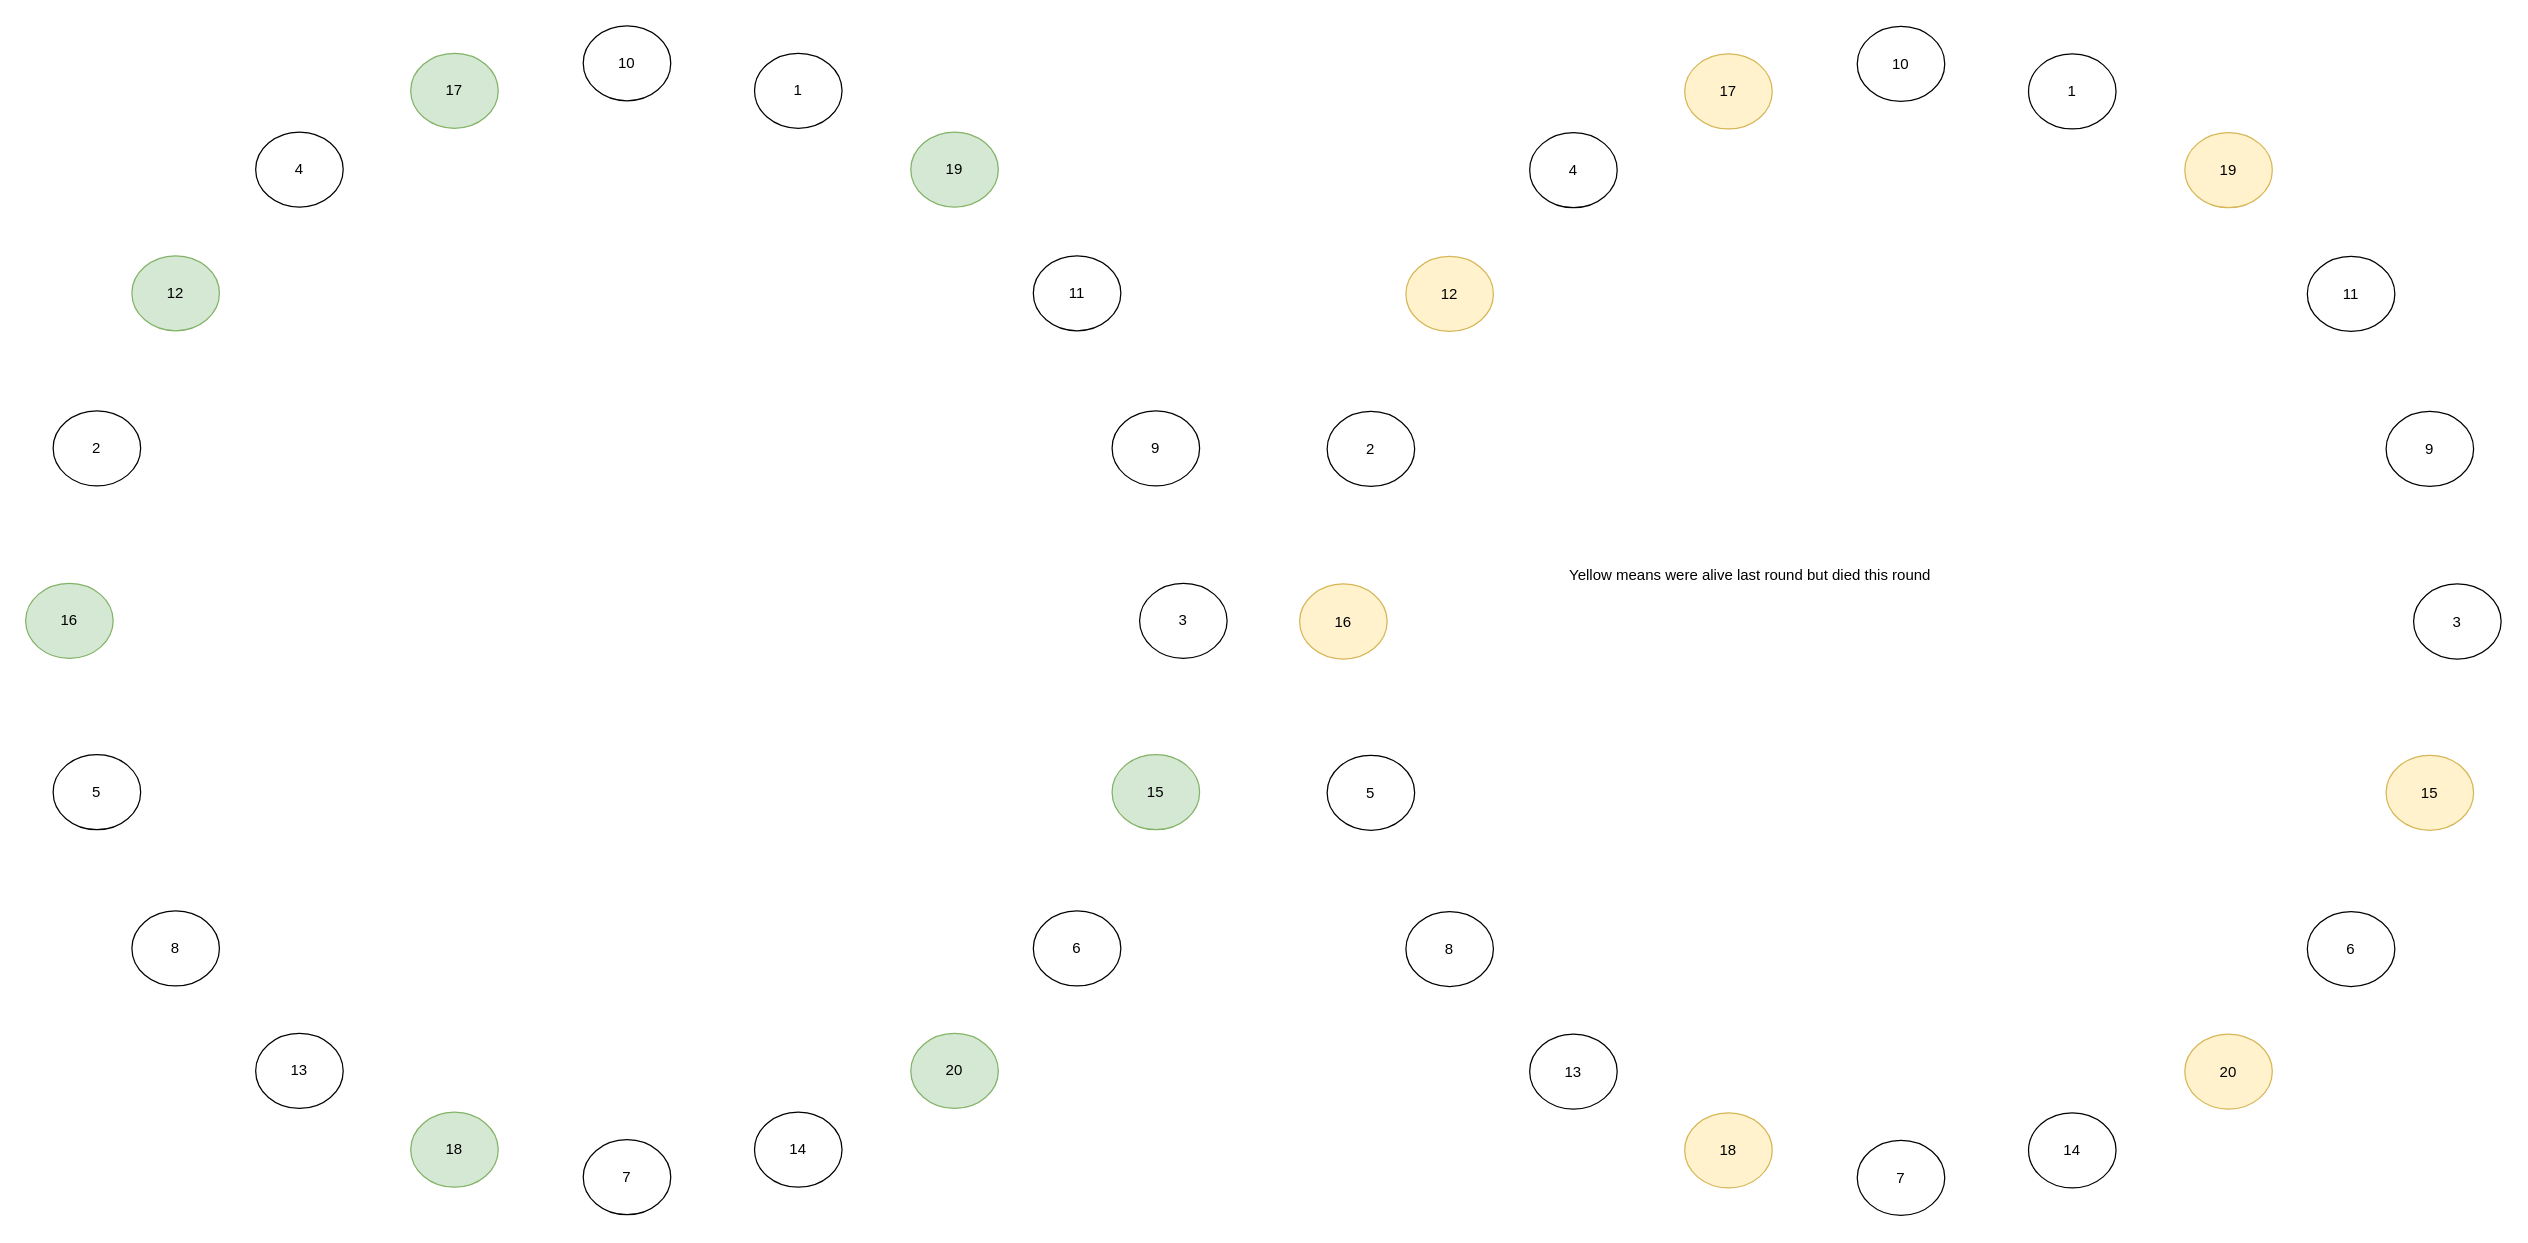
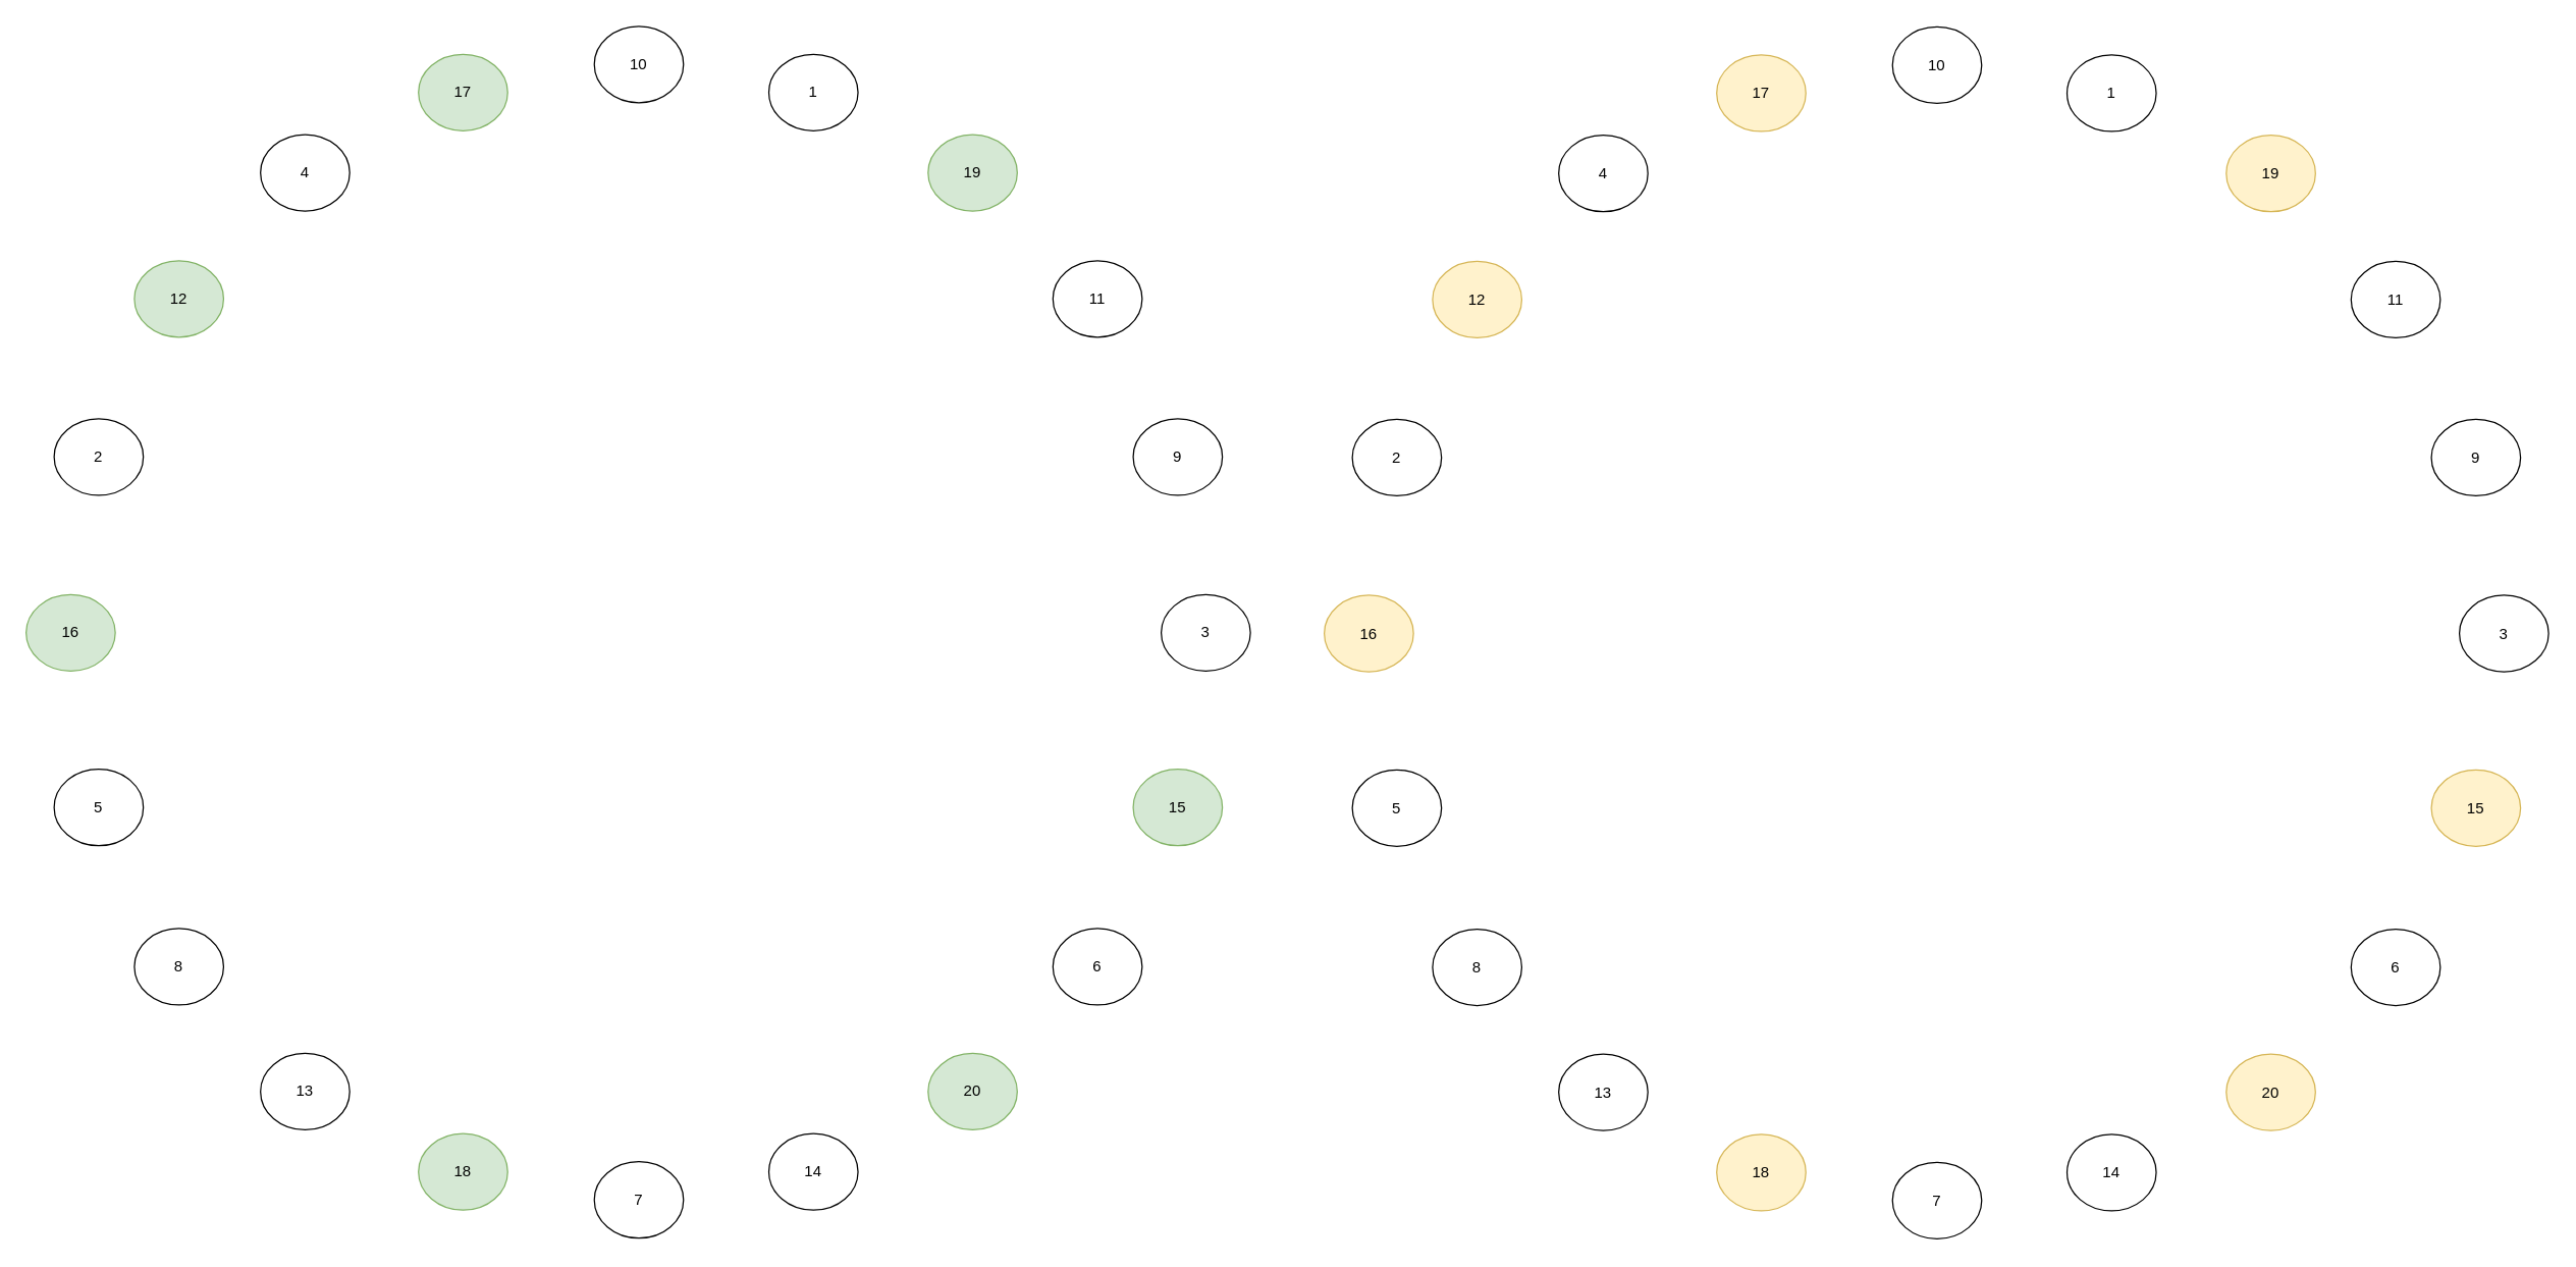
- <mxCell id="42" value="Yellow means were alive last round but died this round" style="text;html=1;align=center;verticalAlign=middle;resizable=0;points=[];autosize=1;strokeColor=none;fillColor=none;" vertex="1" parent="1"><mxGeometry x="1249" y="450" width="300" height="20" as="geometry" /></mxCell>
